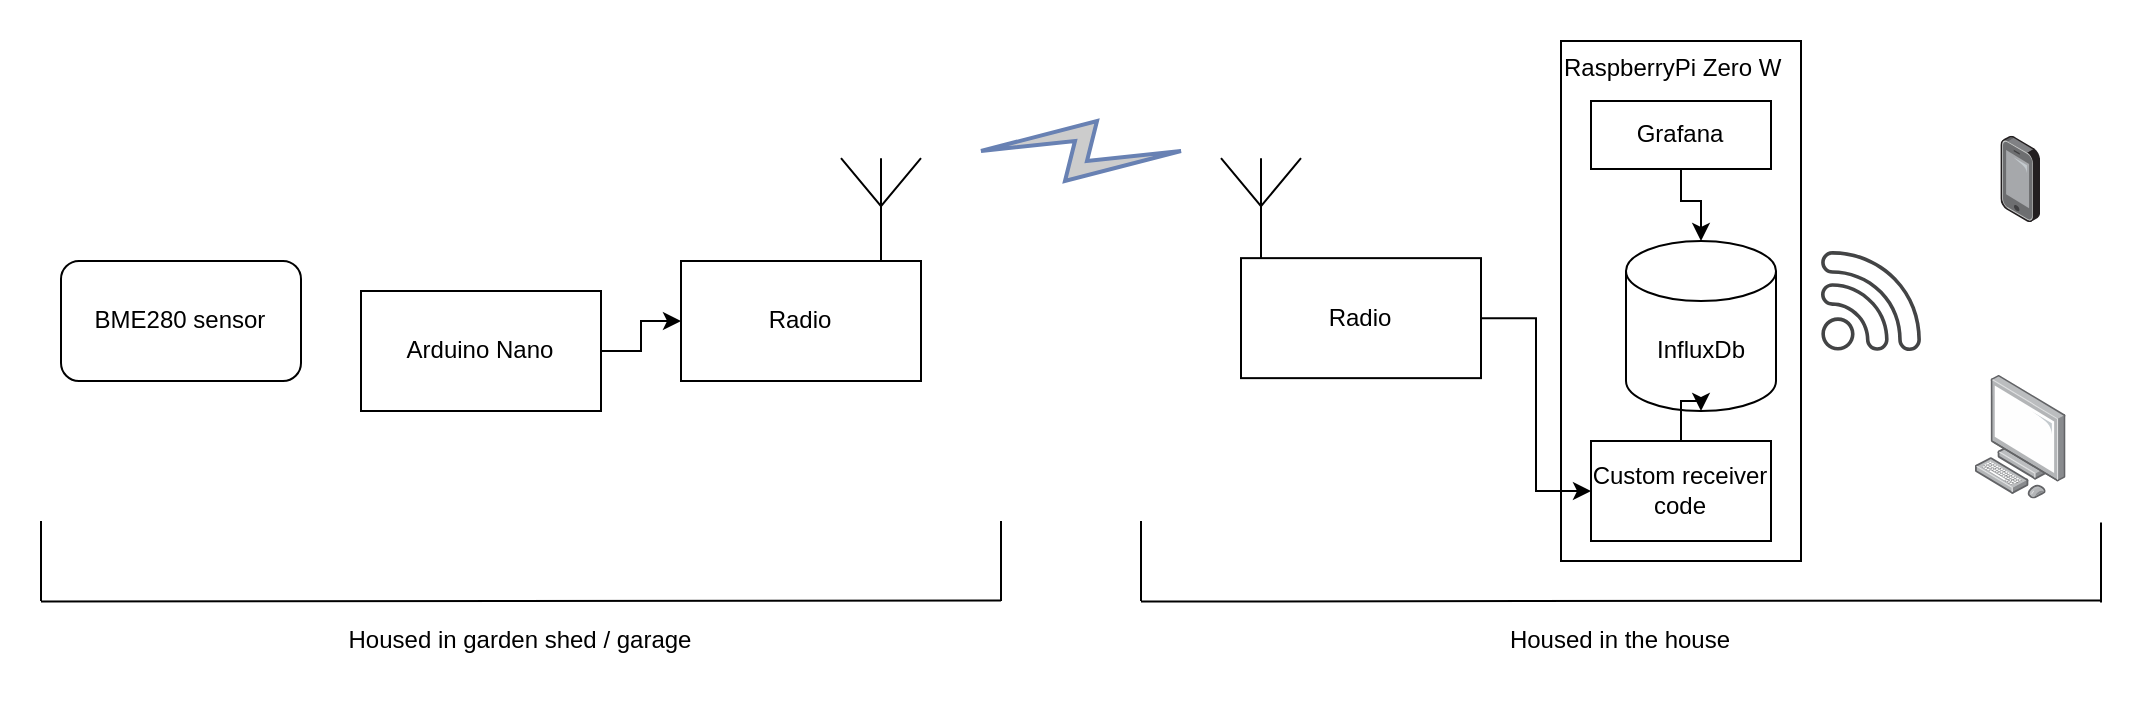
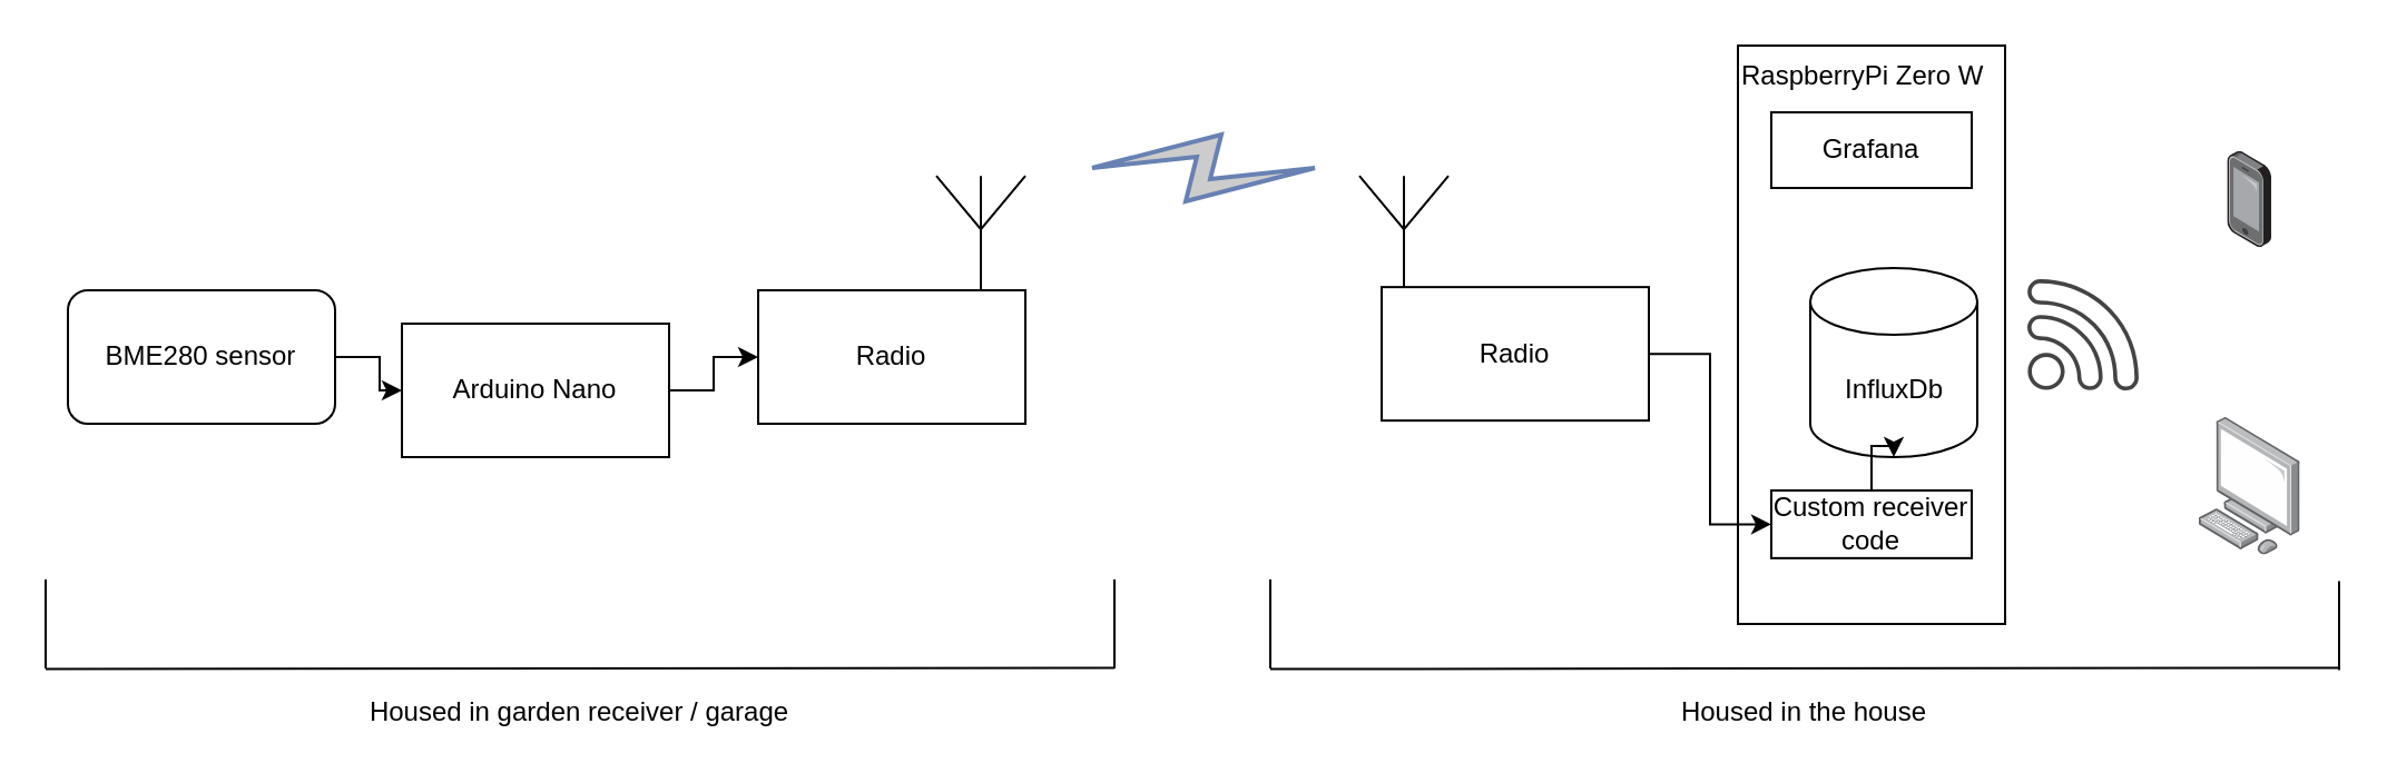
- <mxCell id="18" style="edgeStyle=orthogonalEdgeStyle;rounded=0;orthogonalLoop=1;jettySize=auto;html=1;exitX=0.5;exitY=0;exitDx=0;exitDy=0;exitPerimeter=0;startArrow=classic;startFill=1;endArrow=none;endFill=0;" parent="1" source="19" target="17" edge="1"><mxGeometry relative="1" as="geometry" /></mxCell>
+ <mxCell id="15" value="" style="edgeStyle=orthogonalEdgeStyle;rounded=0;orthogonalLoop=1;jettySize=auto;html=1;" parent="1" source="16" target="14" edge="1"><mxGeometry relative="1" as="geometry" /></mxCell>
- <mxCell id="30" value="Custom receiver code" style="rounded=0;whiteSpace=wrap;html=1;" vertex="1" parent="1"><mxGeometry x="795" y="220" width="90" height="50" as="geometry" /></mxCell>
+ <mxCell id="30" value="Custom receiver code" style="rounded=0;whiteSpace=wrap;html=1;" vertex="1" parent="1"><mxGeometry x="795" y="220" width="90" height="30.42" as="geometry" /></mxCell>
- <mxCell id="26" value="Housed in garden shed / garage" style="text;html=1;strokeColor=none;fillColor=none;align=center;verticalAlign=middle;whiteSpace=wrap;rounded=0;" parent="1" vertex="1"><mxGeometry x="20" y="310" width="480" height="20" as="geometry" /></mxCell>
+ <mxCell id="26" value="Housed in garden receiver / garage" style="text;html=1;strokeColor=none;fillColor=none;align=center;verticalAlign=middle;whiteSpace=wrap;rounded=0;" parent="1" vertex="1"><mxGeometry x="20" y="310" width="480" height="20" as="geometry" /></mxCell>
